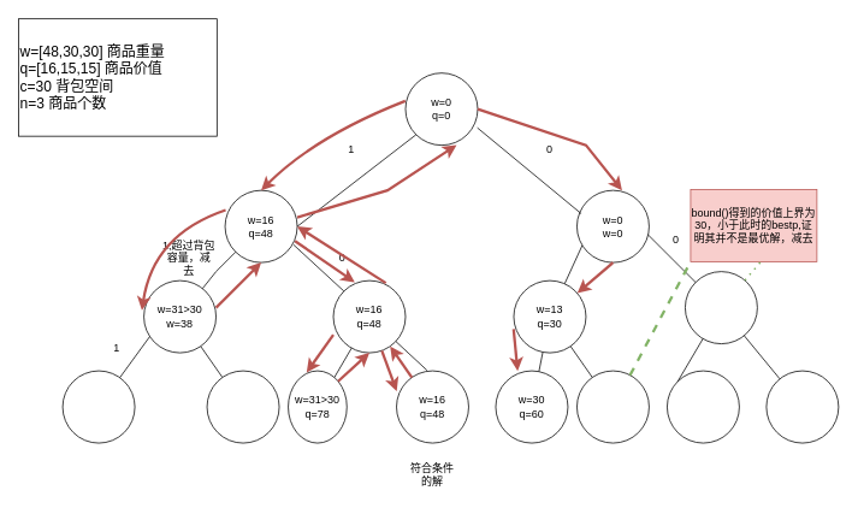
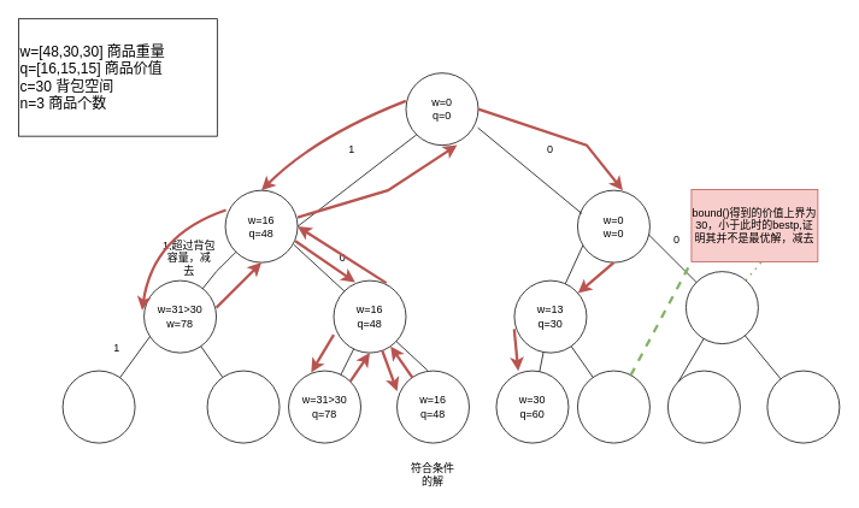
- <mxCell id="8" value="w=31&amp;gt;30&lt;br&gt;w=38" style="ellipse;whiteSpace=wrap;html=1;aspect=fixed;" vertex="1" parent="1"><mxGeometry x="159" y="310" width="80" height="80" as="geometry" /></mxCell>
+ <mxCell id="8" value="w=31&amp;gt;30&lt;br&gt;w=78" style="ellipse;whiteSpace=wrap;html=1;aspect=fixed;" vertex="1" parent="1"><mxGeometry x="159" y="310" width="80" height="80" as="geometry" /></mxCell>
- <mxCell id="13" value="w=31&amp;gt;30&lt;br&gt;q=78" style="ellipse;whiteSpace=wrap;html=1;aspect=fixed;" vertex="1" parent="1"><mxGeometry x="319" y="410" width="65" height="80" as="geometry" /></mxCell>
+ <mxCell id="13" value="w=31&amp;gt;30&lt;br&gt;q=78" style="ellipse;whiteSpace=wrap;html=1;aspect=fixed;" vertex="1" parent="1"><mxGeometry x="319" y="410" width="80" height="80" as="geometry" /></mxCell>
